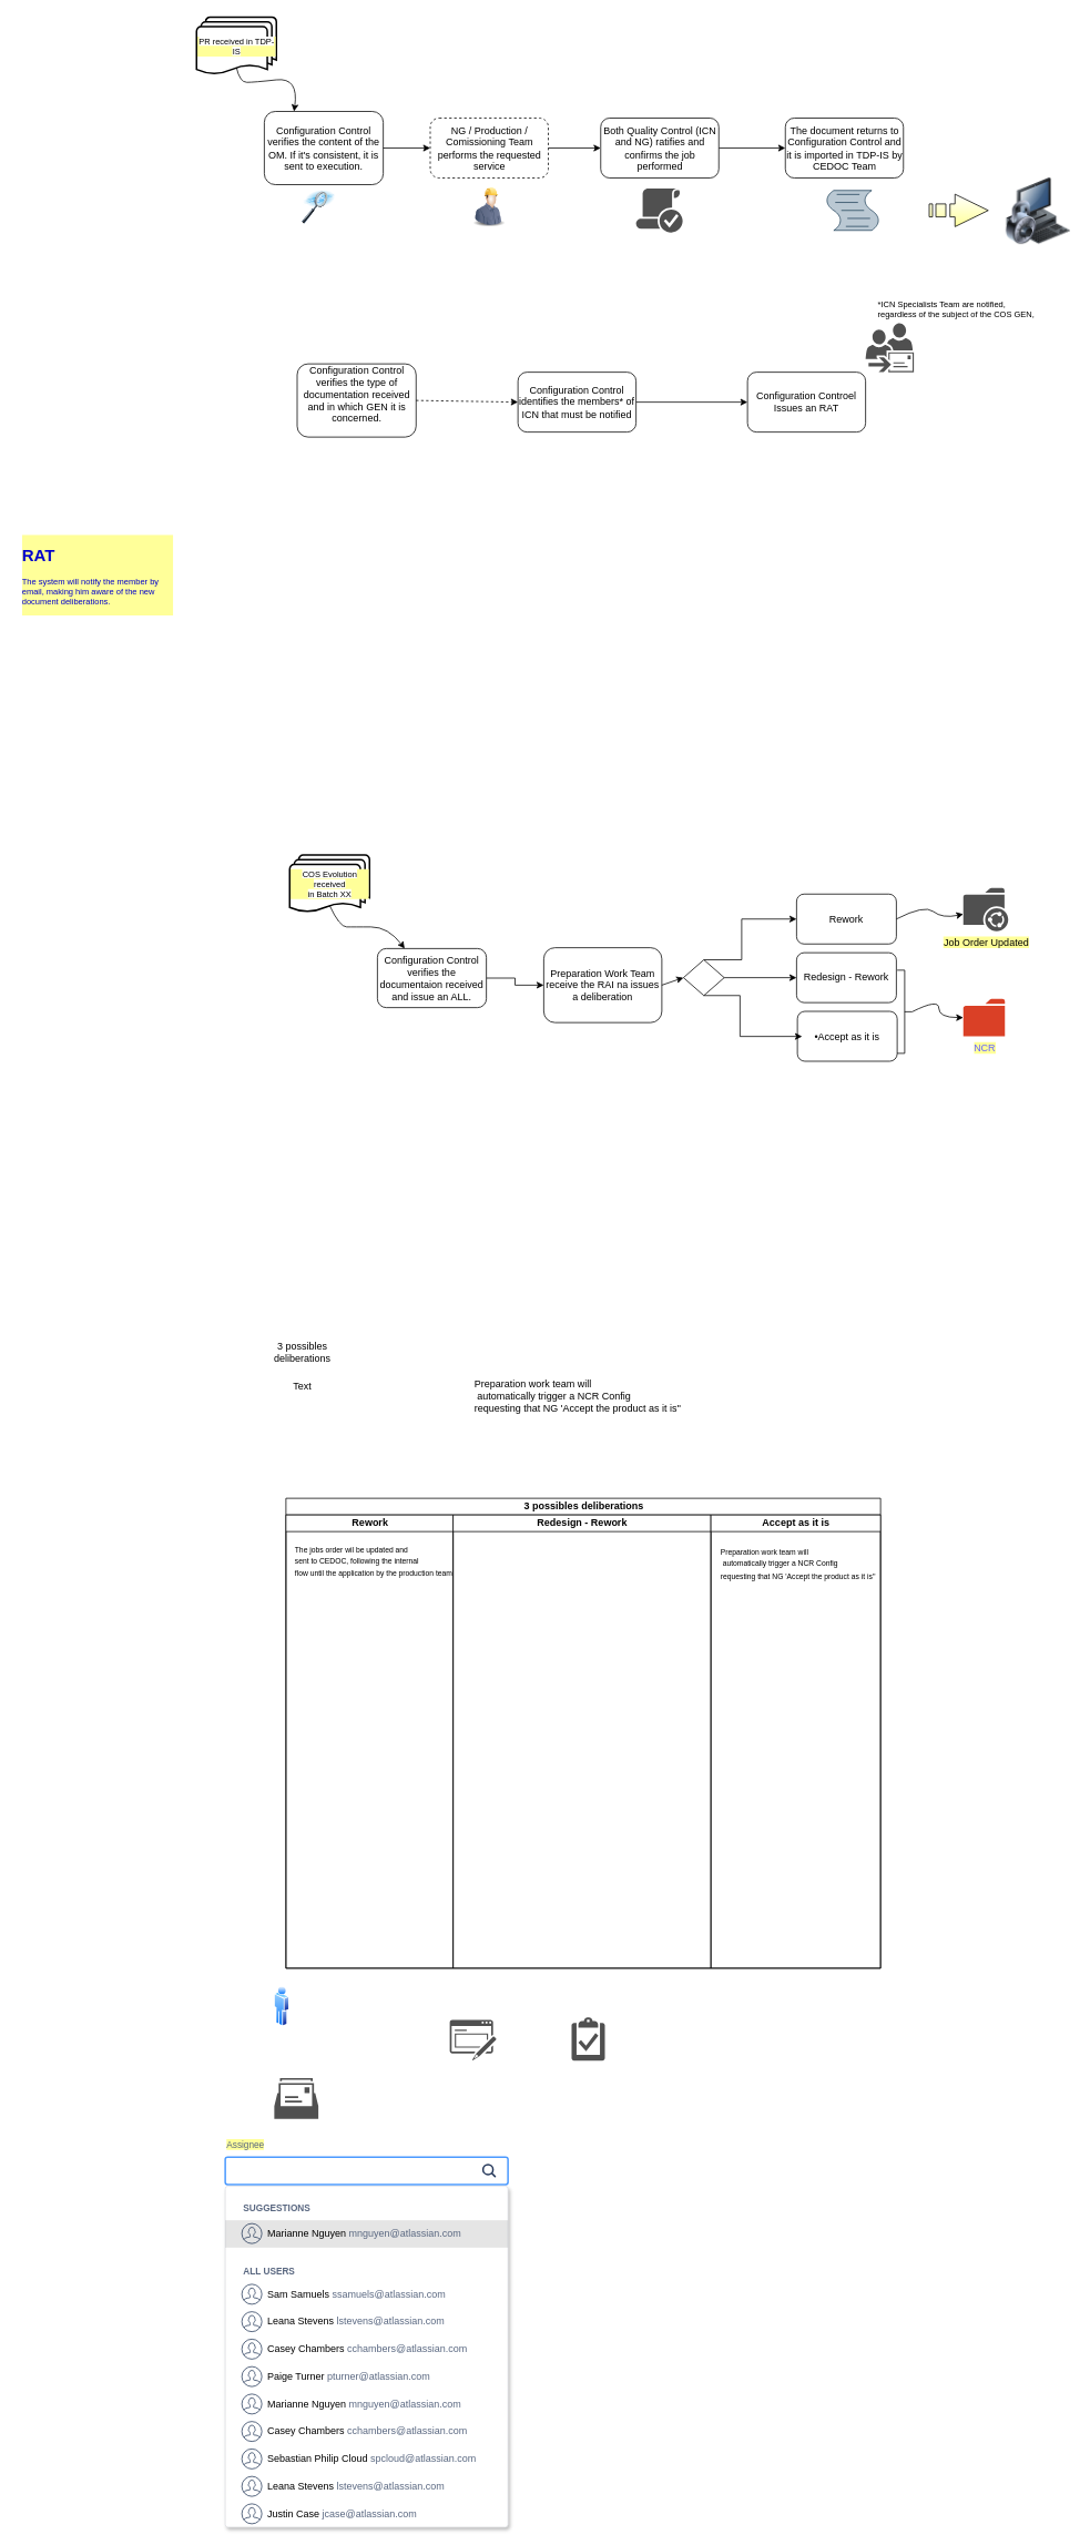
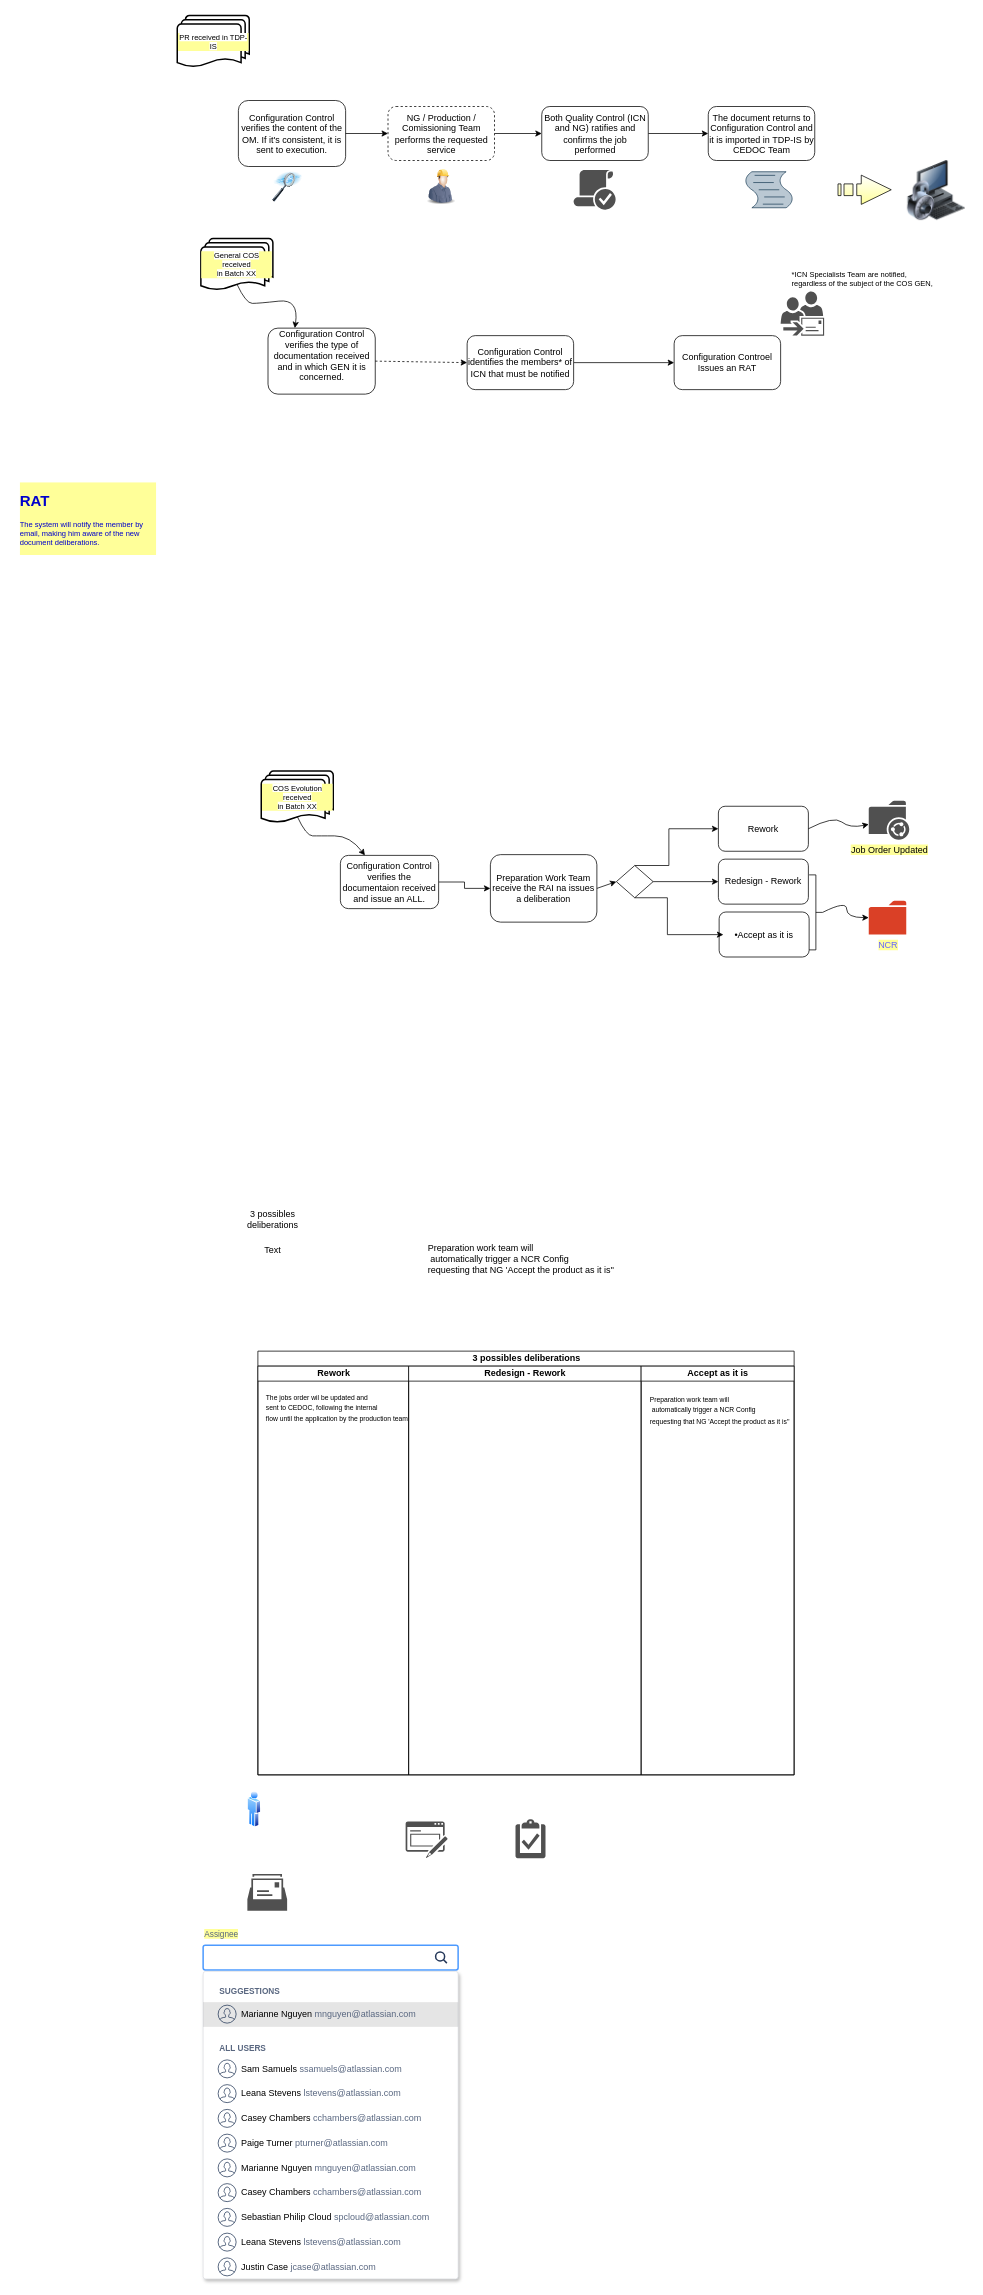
- <mxCell id="67" value="" style="curved=1;endArrow=classic;html=1;fontSize=10;fontColor=#6666FF;entryX=0.25;entryY=0;entryDx=0;entryDy=0;exitX=0.5;exitY=0.88;exitDx=0;exitDy=0;exitPerimeter=0;" edge="1" parent="1" source="66" target="59"><mxGeometry width="50" height="50" relative="1" as="geometry"><mxPoint x="285.5" y="96.5" as="sourcePoint" /><mxPoint x="354.5" y="153.5" as="targetPoint" /><Array as="points"><mxPoint x="287.5" y="98.5" /><mxPoint x="304.5" y="98.5" /><mxPoint x="358.5" y="92.5" /></Array></mxGeometry></mxCell>
+ <mxCell id="57" value="&lt;font color=&quot;#000000&quot; style=&quot;background-color: rgb(255 , 255 , 255)&quot;&gt;General COS received &lt;br&gt;in Batch XX&lt;/font&gt;" style="strokeWidth=2;html=1;shape=mxgraph.flowchart.multi-document;whiteSpace=wrap;labelBackgroundColor=#FFFF99;fontSize=10;fontColor=#6666FF;fillColor=#ffffff;" vertex="1" parent="1"><mxGeometry x="267" y="317.5" width="96" height="69" as="geometry" /></mxCell>
+ <mxCell id="58" value="" style="curved=1;endArrow=classic;html=1;fontSize=10;fontColor=#6666FF;entryX=0.25;entryY=0;entryDx=0;entryDy=0;exitX=0.5;exitY=0.88;exitDx=0;exitDy=0;exitPerimeter=0;" edge="1" parent="1" source="57" target="31"><mxGeometry width="50" height="50" relative="1" as="geometry"><mxPoint x="325" y="402" as="sourcePoint" /><mxPoint x="394" y="459" as="targetPoint" /><Array as="points"><mxPoint x="327" y="404" /><mxPoint x="344" y="404" /><mxPoint x="398" y="398" /></Array></mxGeometry></mxCell>
